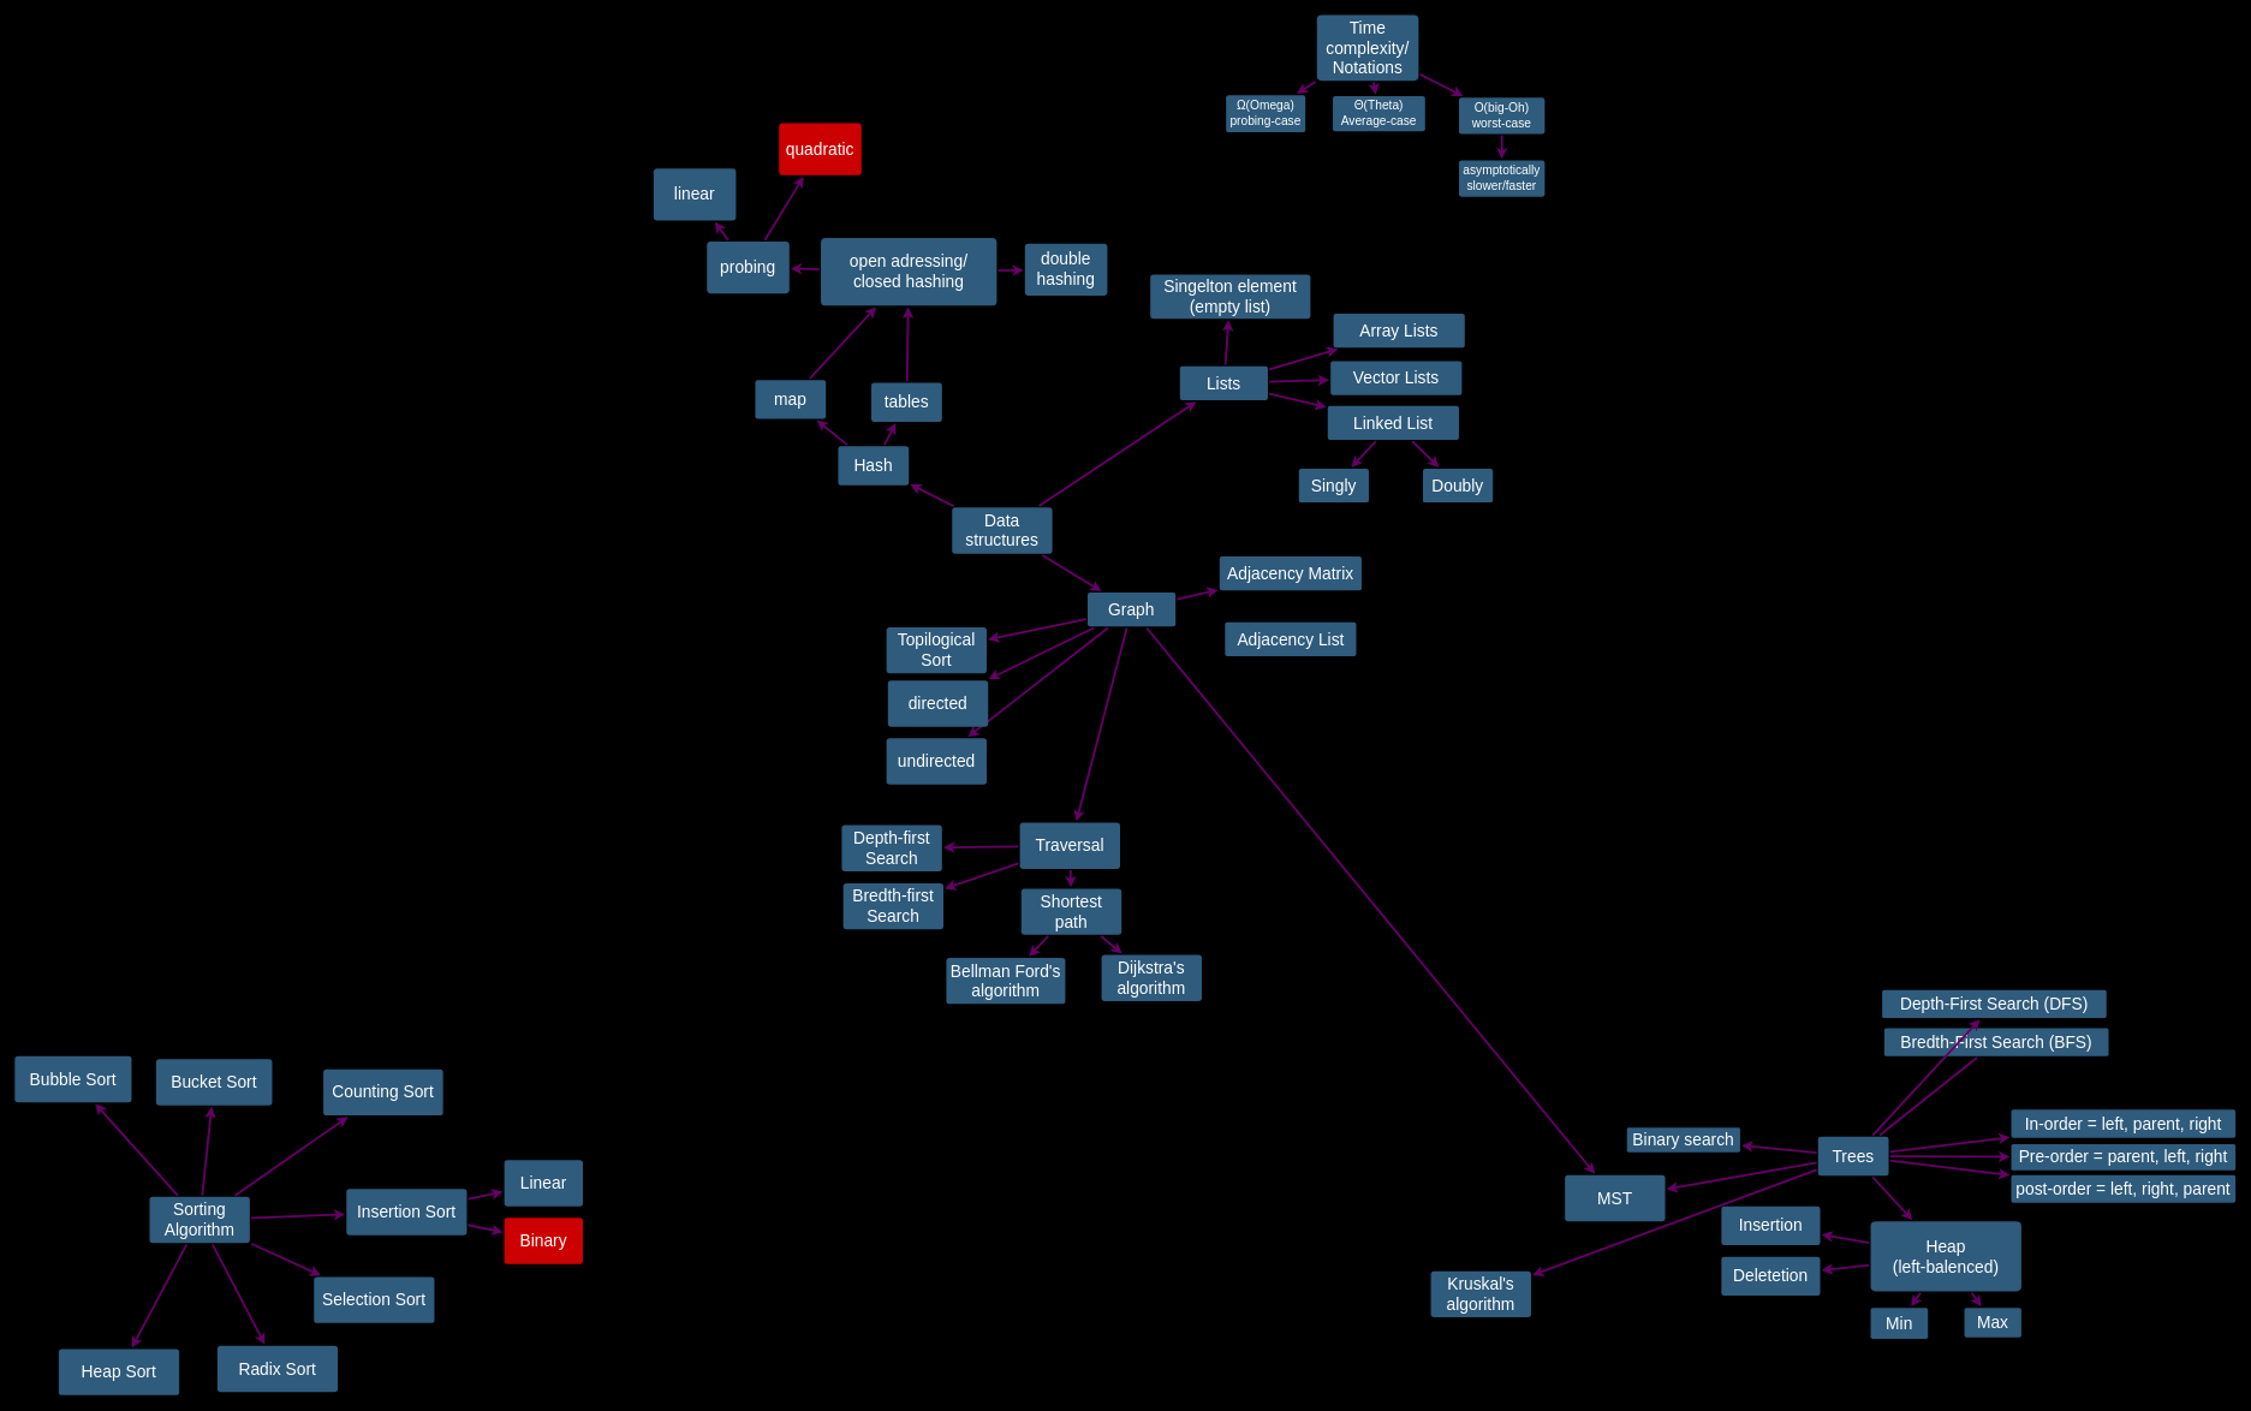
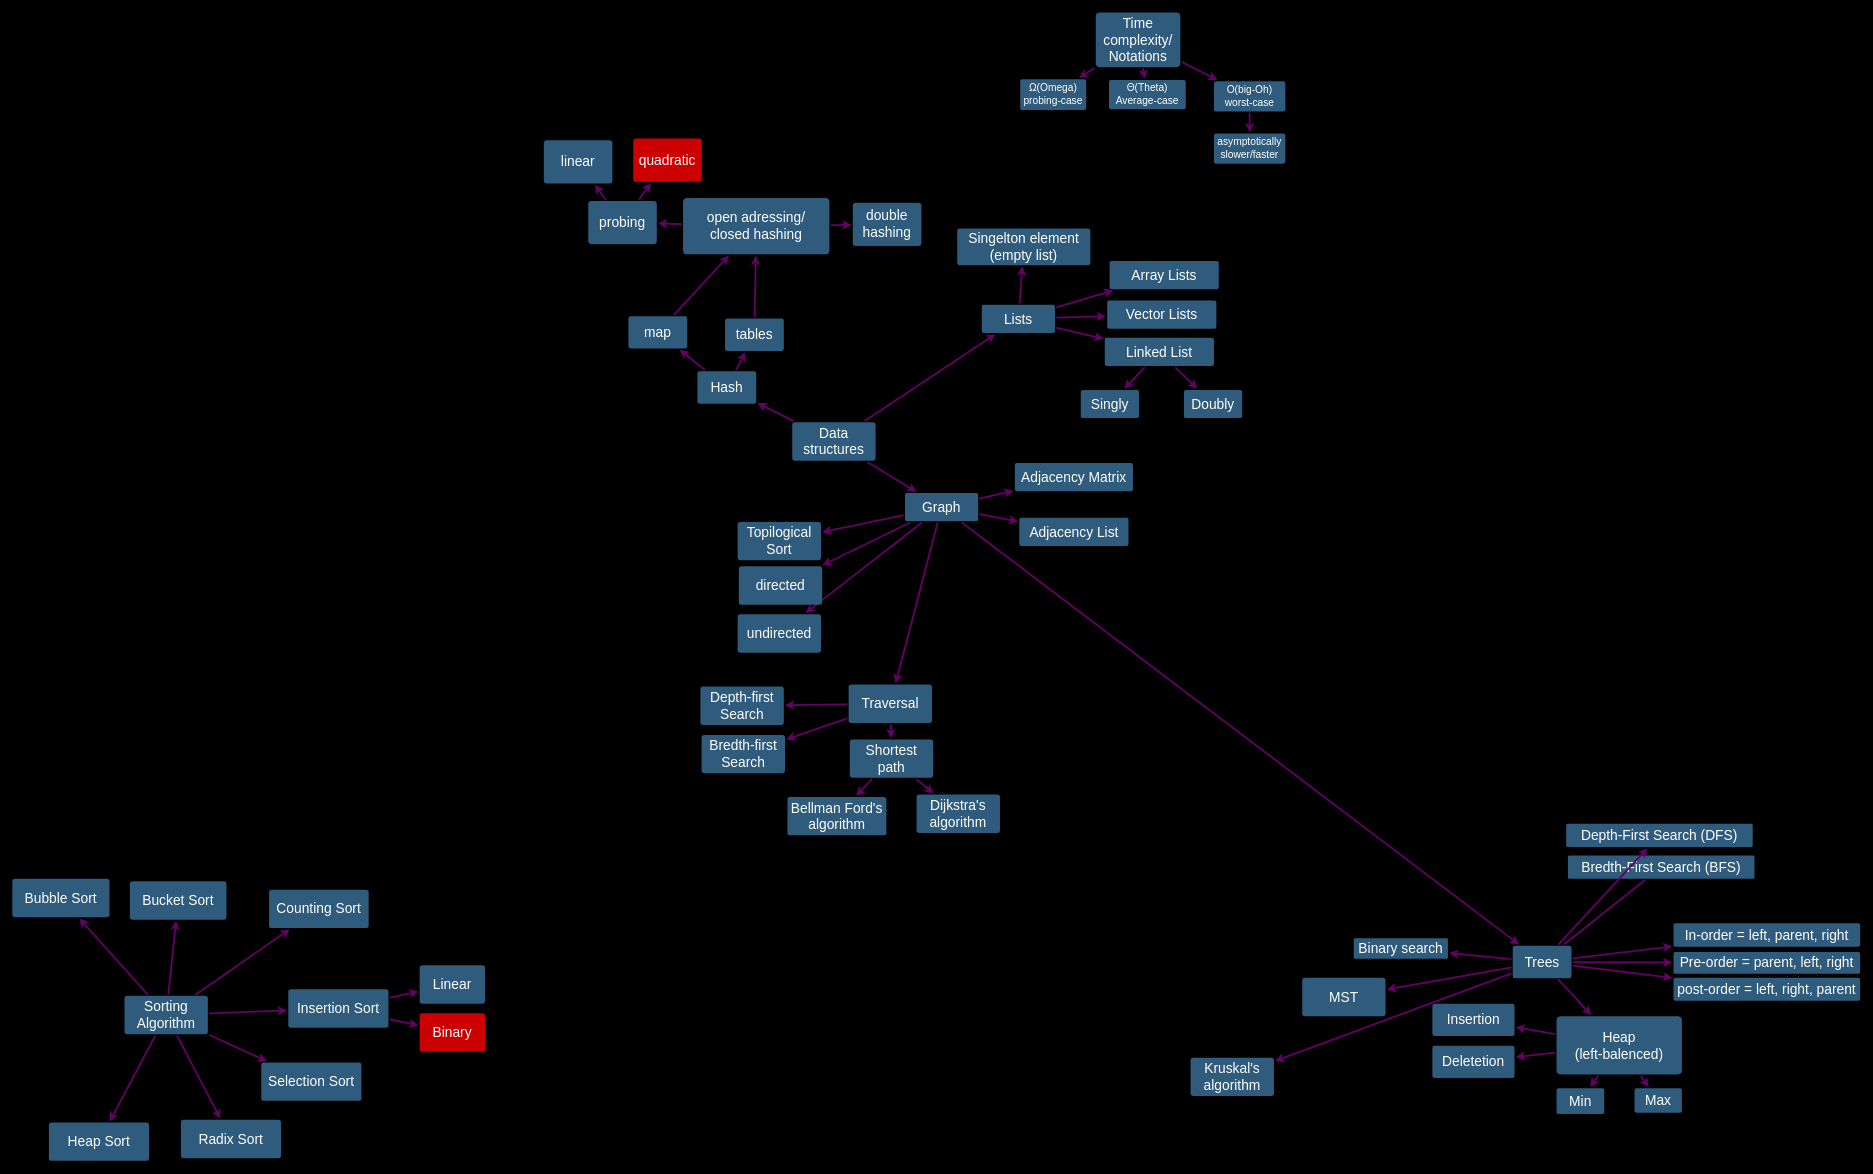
- <mxCell id="95" value="quadratic" style="rounded=1;whiteSpace=wrap;html=1;shadow=0;labelBackgroundColor=none;strokeColor=none;strokeWidth=3;fontFamily=Helvetica;fontSize=23;fontColor=#FFFFFF;align=center;fontStyle=0;spacing=5;arcSize=7;perimeterSpacing=2;glass=0;fillColor=#CC0000;" parent="1" vertex="1"><mxGeometry x="1080" y="170" width="114.31" height="72" as="geometry" /></mxCell>
+ <mxCell id="95" value="quadratic" style="rounded=1;whiteSpace=wrap;html=1;shadow=0;labelBackgroundColor=none;strokeColor=none;strokeWidth=3;fontFamily=Helvetica;fontSize=23;fontColor=#FFFFFF;align=center;fontStyle=0;spacing=5;arcSize=7;perimeterSpacing=2;glass=0;fillColor=#CC0000;" parent="1" vertex="1"><mxGeometry x="1055" y="230" width="114.31" height="72" as="geometry" /></mxCell>
+ <mxCell id="41" value="" style="edgeStyle=none;rounded=0;jumpStyle=none;html=1;shadow=0;labelBackgroundColor=none;startArrow=none;startFill=0;endArrow=classic;endFill=1;jettySize=auto;orthogonalLoop=1;strokeWidth=3;fontFamily=Helvetica;fontSize=16;fontColor=#23445D;spacing=5;fillColor=#e3c800;strokeColor=#660066;" parent="1" source="15" target="39" edge="1"><mxGeometry relative="1" as="geometry"><mxPoint x="1557.635" y="880" as="sourcePoint" /><mxPoint x="1467.986" y="987" as="targetPoint" /></mxGeometry></mxCell>
- <mxCell id="17" value="" style="edgeStyle=none;rounded=0;jumpStyle=none;html=1;shadow=0;labelBackgroundColor=none;startArrow=none;startFill=0;endArrow=classic;endFill=1;jettySize=auto;orthogonalLoop=1;strokeWidth=3;fontFamily=Helvetica;fontSize=16;fontColor=#23445D;spacing=5;fillColor=#e3c800;strokeColor=#660066;" parent="1" source="15" target="106" edge="1"><mxGeometry relative="1" as="geometry"><mxPoint x="357" y="1286.688" as="sourcePoint" /><mxPoint x="472" y="1265.692" as="targetPoint" /></mxGeometry></mxCell>
+ <mxCell id="17" value="" style="edgeStyle=none;rounded=0;jumpStyle=none;html=1;shadow=0;labelBackgroundColor=none;startArrow=none;startFill=0;endArrow=classic;endFill=1;jettySize=auto;orthogonalLoop=1;strokeWidth=3;fontFamily=Helvetica;fontSize=16;fontColor=#23445D;spacing=5;fillColor=#e3c800;strokeColor=#660066;" parent="1" source="15" target="2" edge="1"><mxGeometry relative="1" as="geometry"><mxPoint x="357" y="1286.688" as="sourcePoint" /><mxPoint x="472" y="1265.692" as="targetPoint" /></mxGeometry></mxCell>
